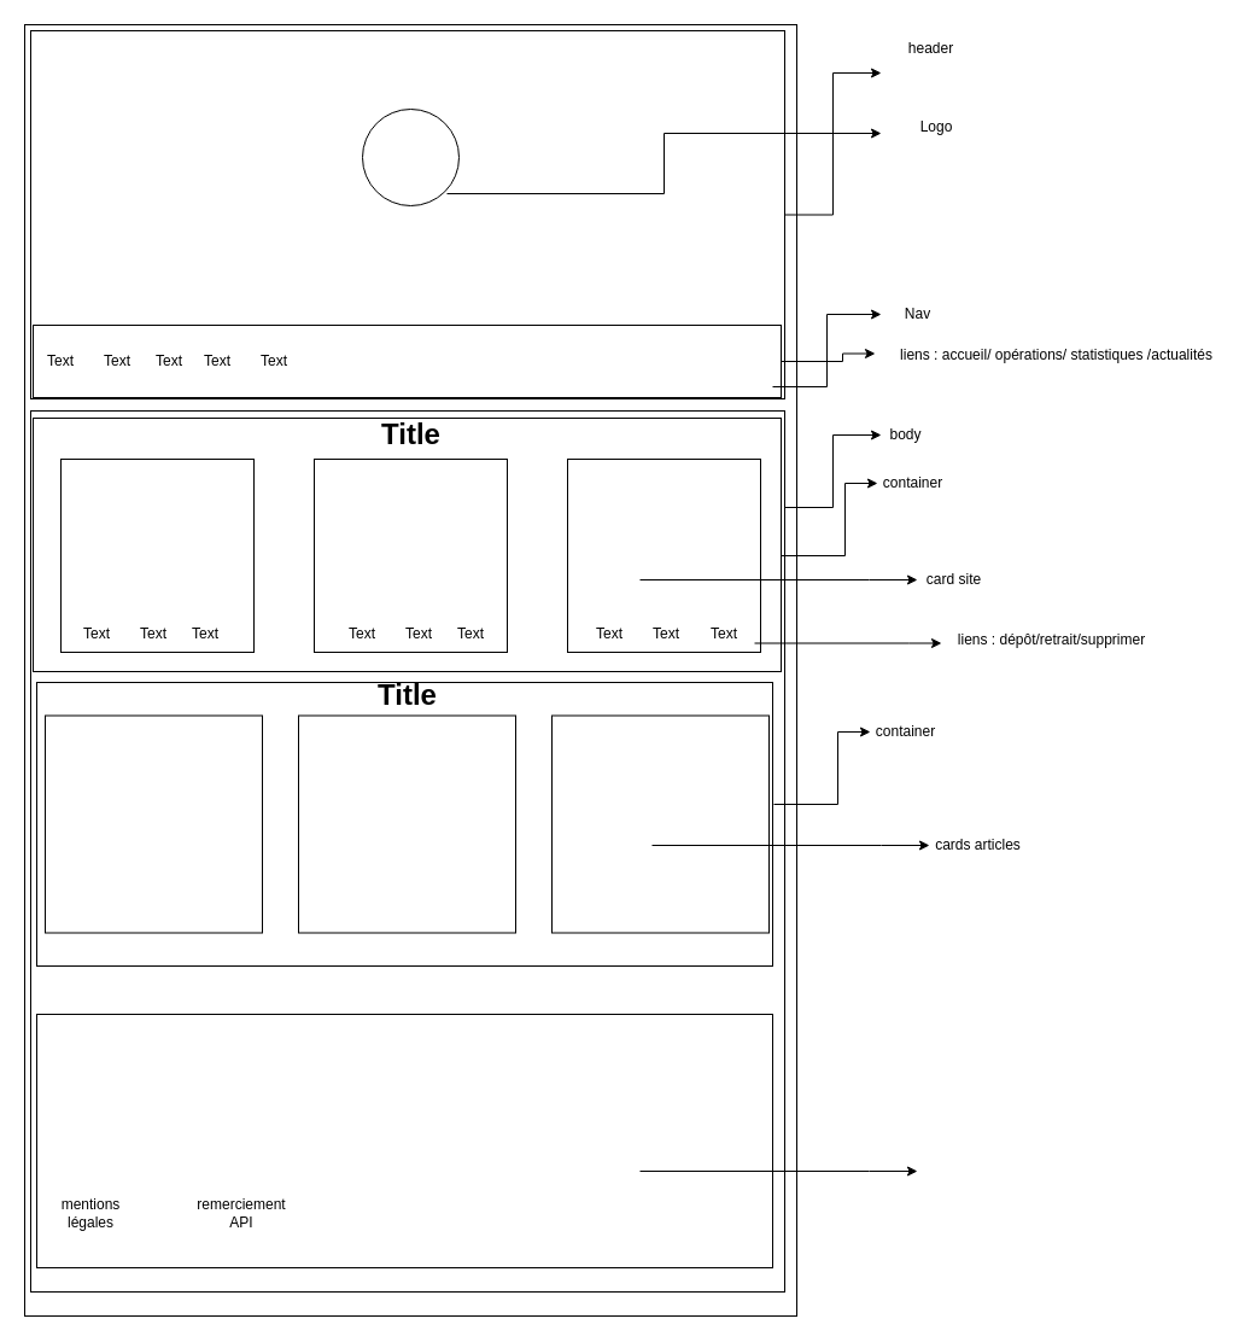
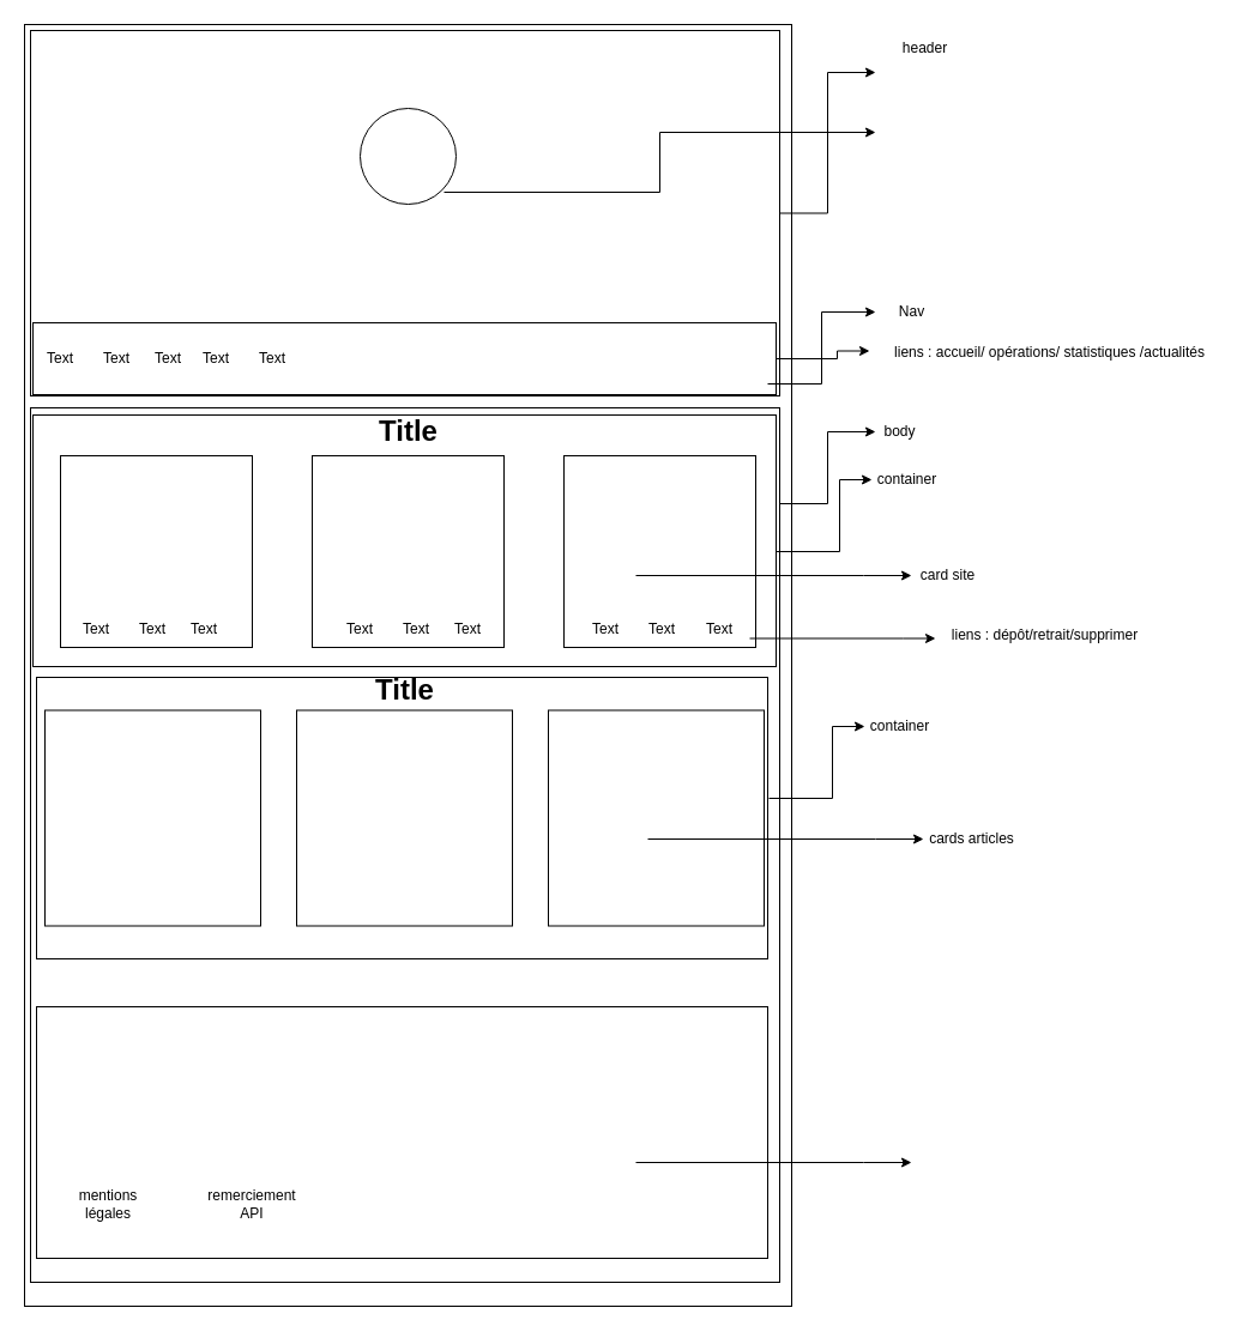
- <mxCell id="19" value="Logo" style="text;html=1;strokeColor=none;fillColor=none;align=center;verticalAlign=middle;whiteSpace=wrap;rounded=0;" vertex="1" parent="1"><mxGeometry x="746" y="90" width="60" height="30" as="geometry" /></mxCell>
- <mxCell id="47" value="mentions légales" style="text;html=1;strokeColor=none;fillColor=none;align=center;verticalAlign=middle;whiteSpace=wrap;rounded=0;" vertex="1" parent="1"><mxGeometry x="45" y="990" width="60" height="30" as="geometry" /></mxCell>
+ <mxCell id="47" value="mentions légales" style="text;html=1;strokeColor=none;fillColor=none;align=center;verticalAlign=middle;whiteSpace=wrap;rounded=0;" vertex="1" parent="1"><mxGeometry x="60" y="990" width="60" height="30" as="geometry" /></mxCell>
- <mxCell id="48" value="remerciement API" style="text;html=1;strokeColor=none;fillColor=none;align=center;verticalAlign=middle;whiteSpace=wrap;rounded=0;" vertex="1" parent="1"><mxGeometry x="170" y="990" width="60" height="30" as="geometry" /></mxCell>
+ <mxCell id="48" value="remerciement API" style="text;html=1;strokeColor=none;fillColor=none;align=center;verticalAlign=middle;whiteSpace=wrap;rounded=0;" vertex="1" parent="1"><mxGeometry x="180" y="990" width="60" height="30" as="geometry" /></mxCell>
